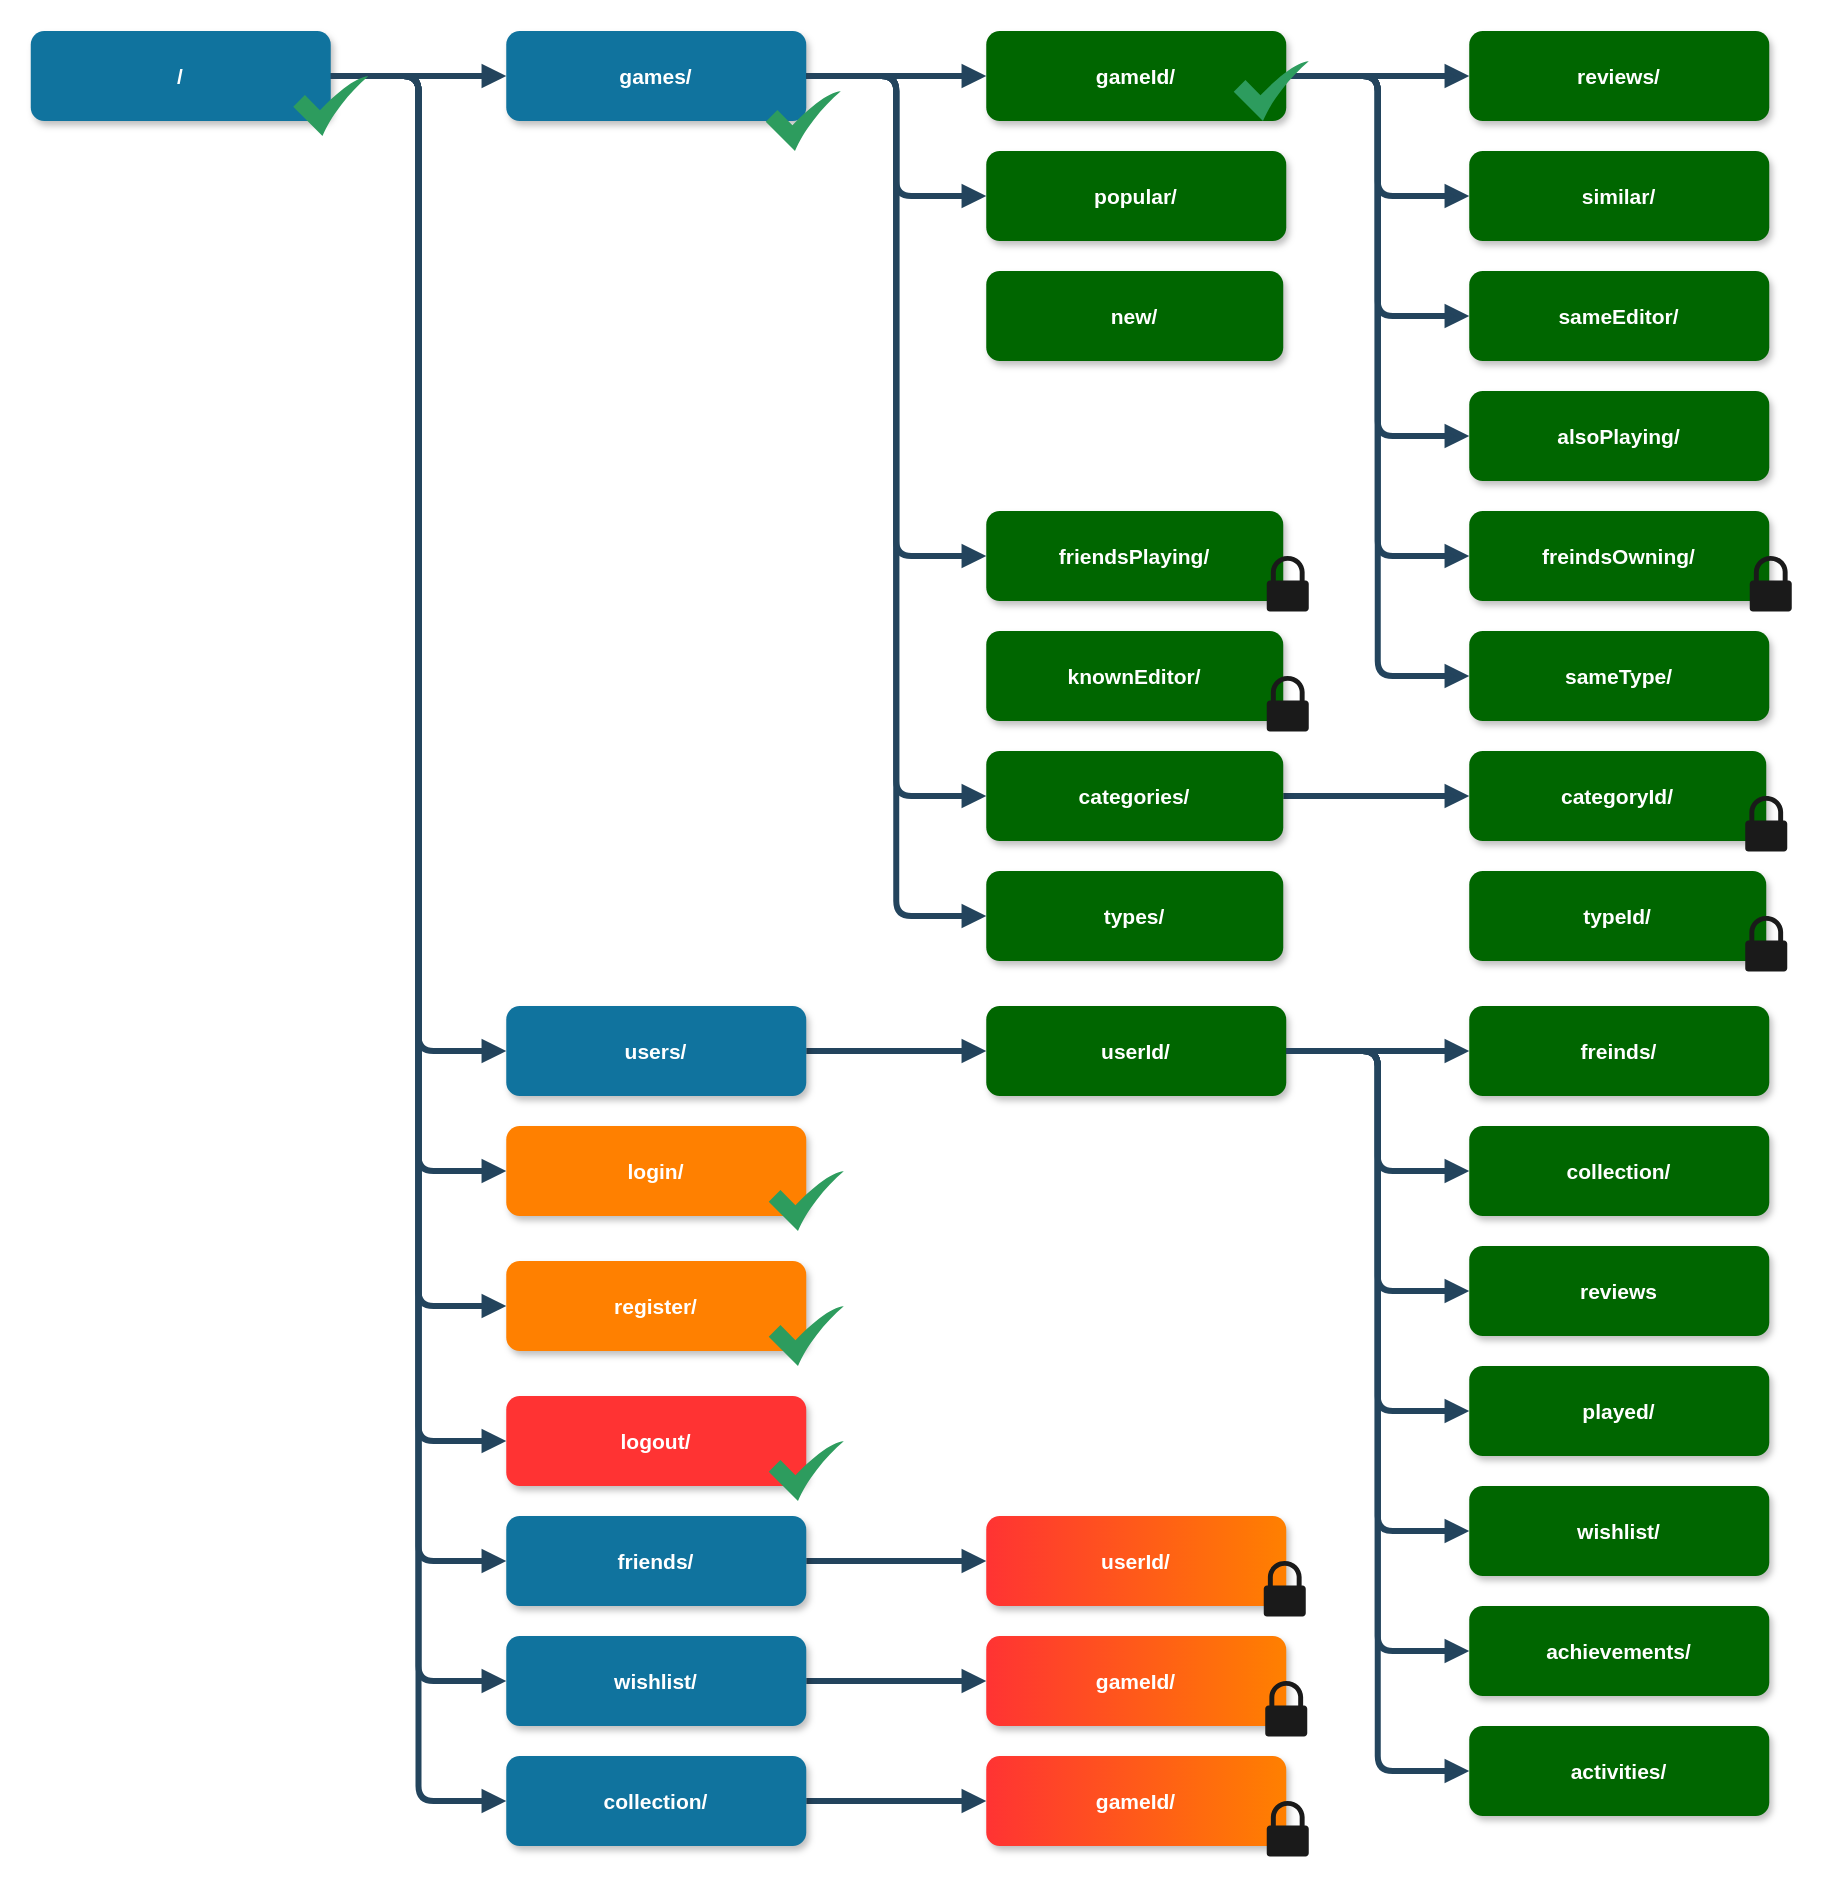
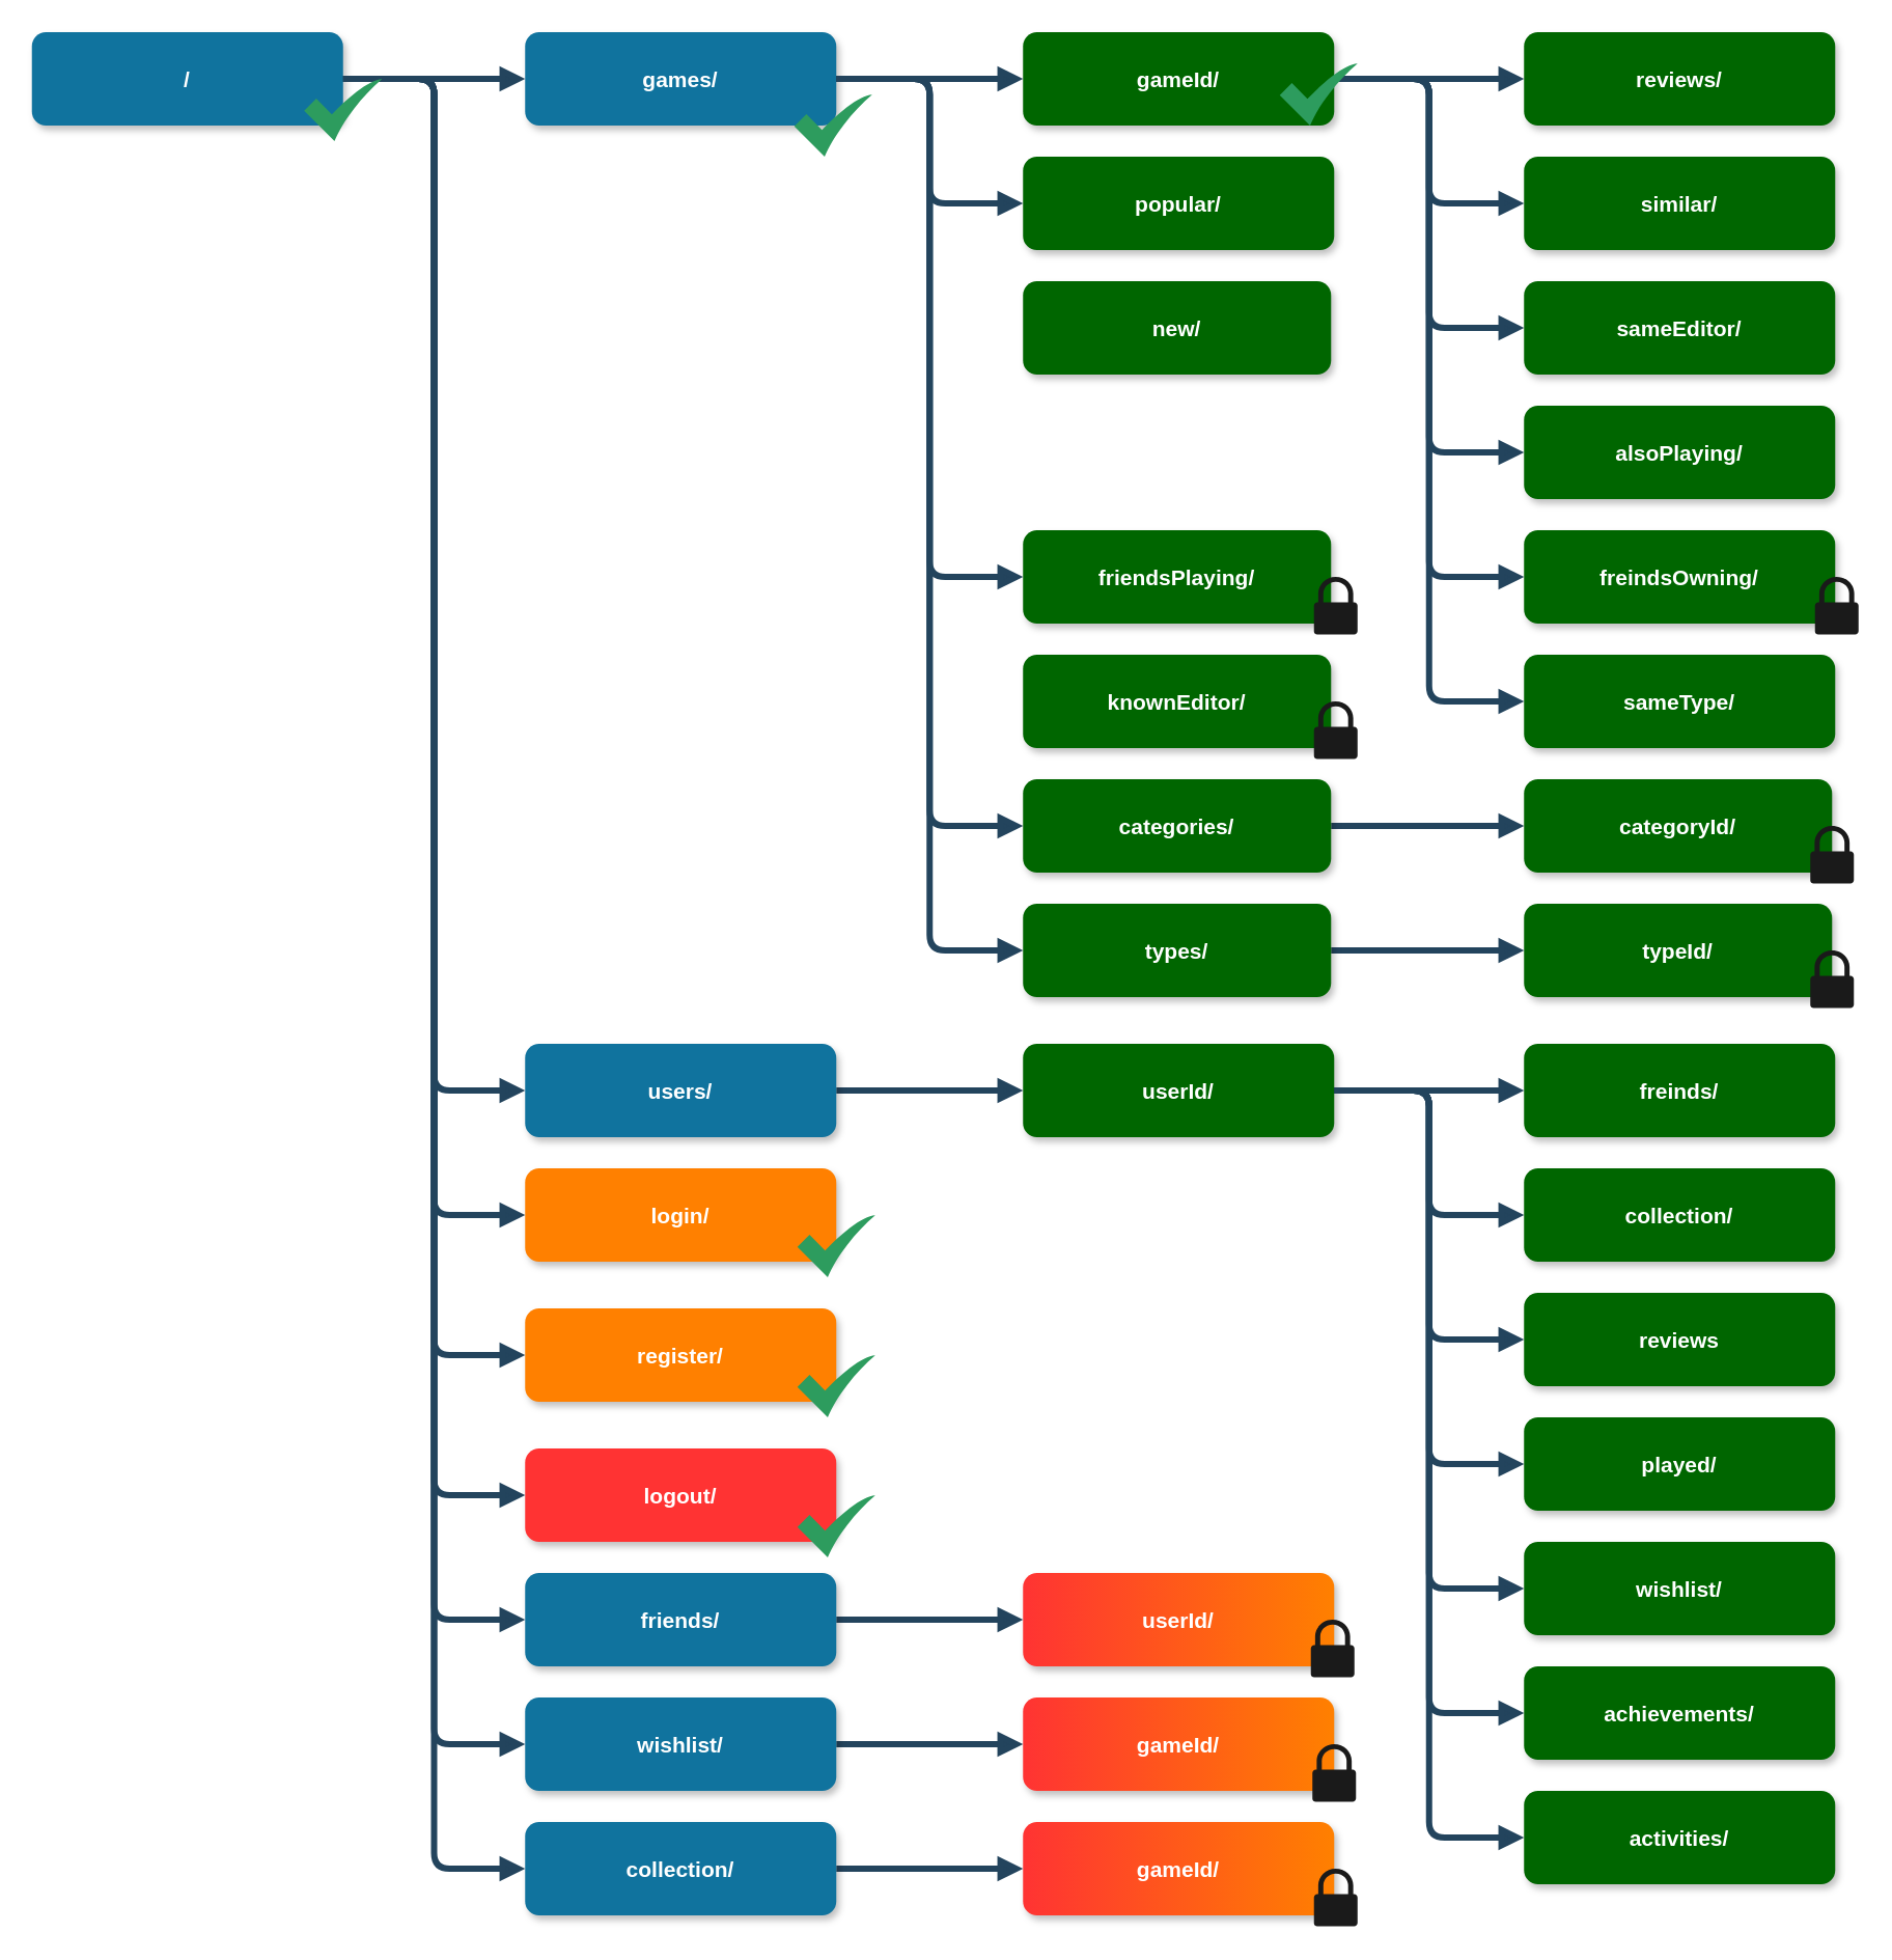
+ <mxCell id="43" style="edgeStyle=orthogonalEdgeStyle;rounded=1;orthogonalLoop=1;jettySize=auto;html=1;exitX=1;exitY=0.5;exitDx=0;exitDy=0;entryX=0;entryY=0.5;entryDx=0;entryDy=0;fontStyle=1;strokeColor=#23445D;strokeWidth=4;endFill=1;endArrow=block;" parent="1" source="44" target="46" edge="1"><mxGeometry relative="1" as="geometry" /></mxCell>
